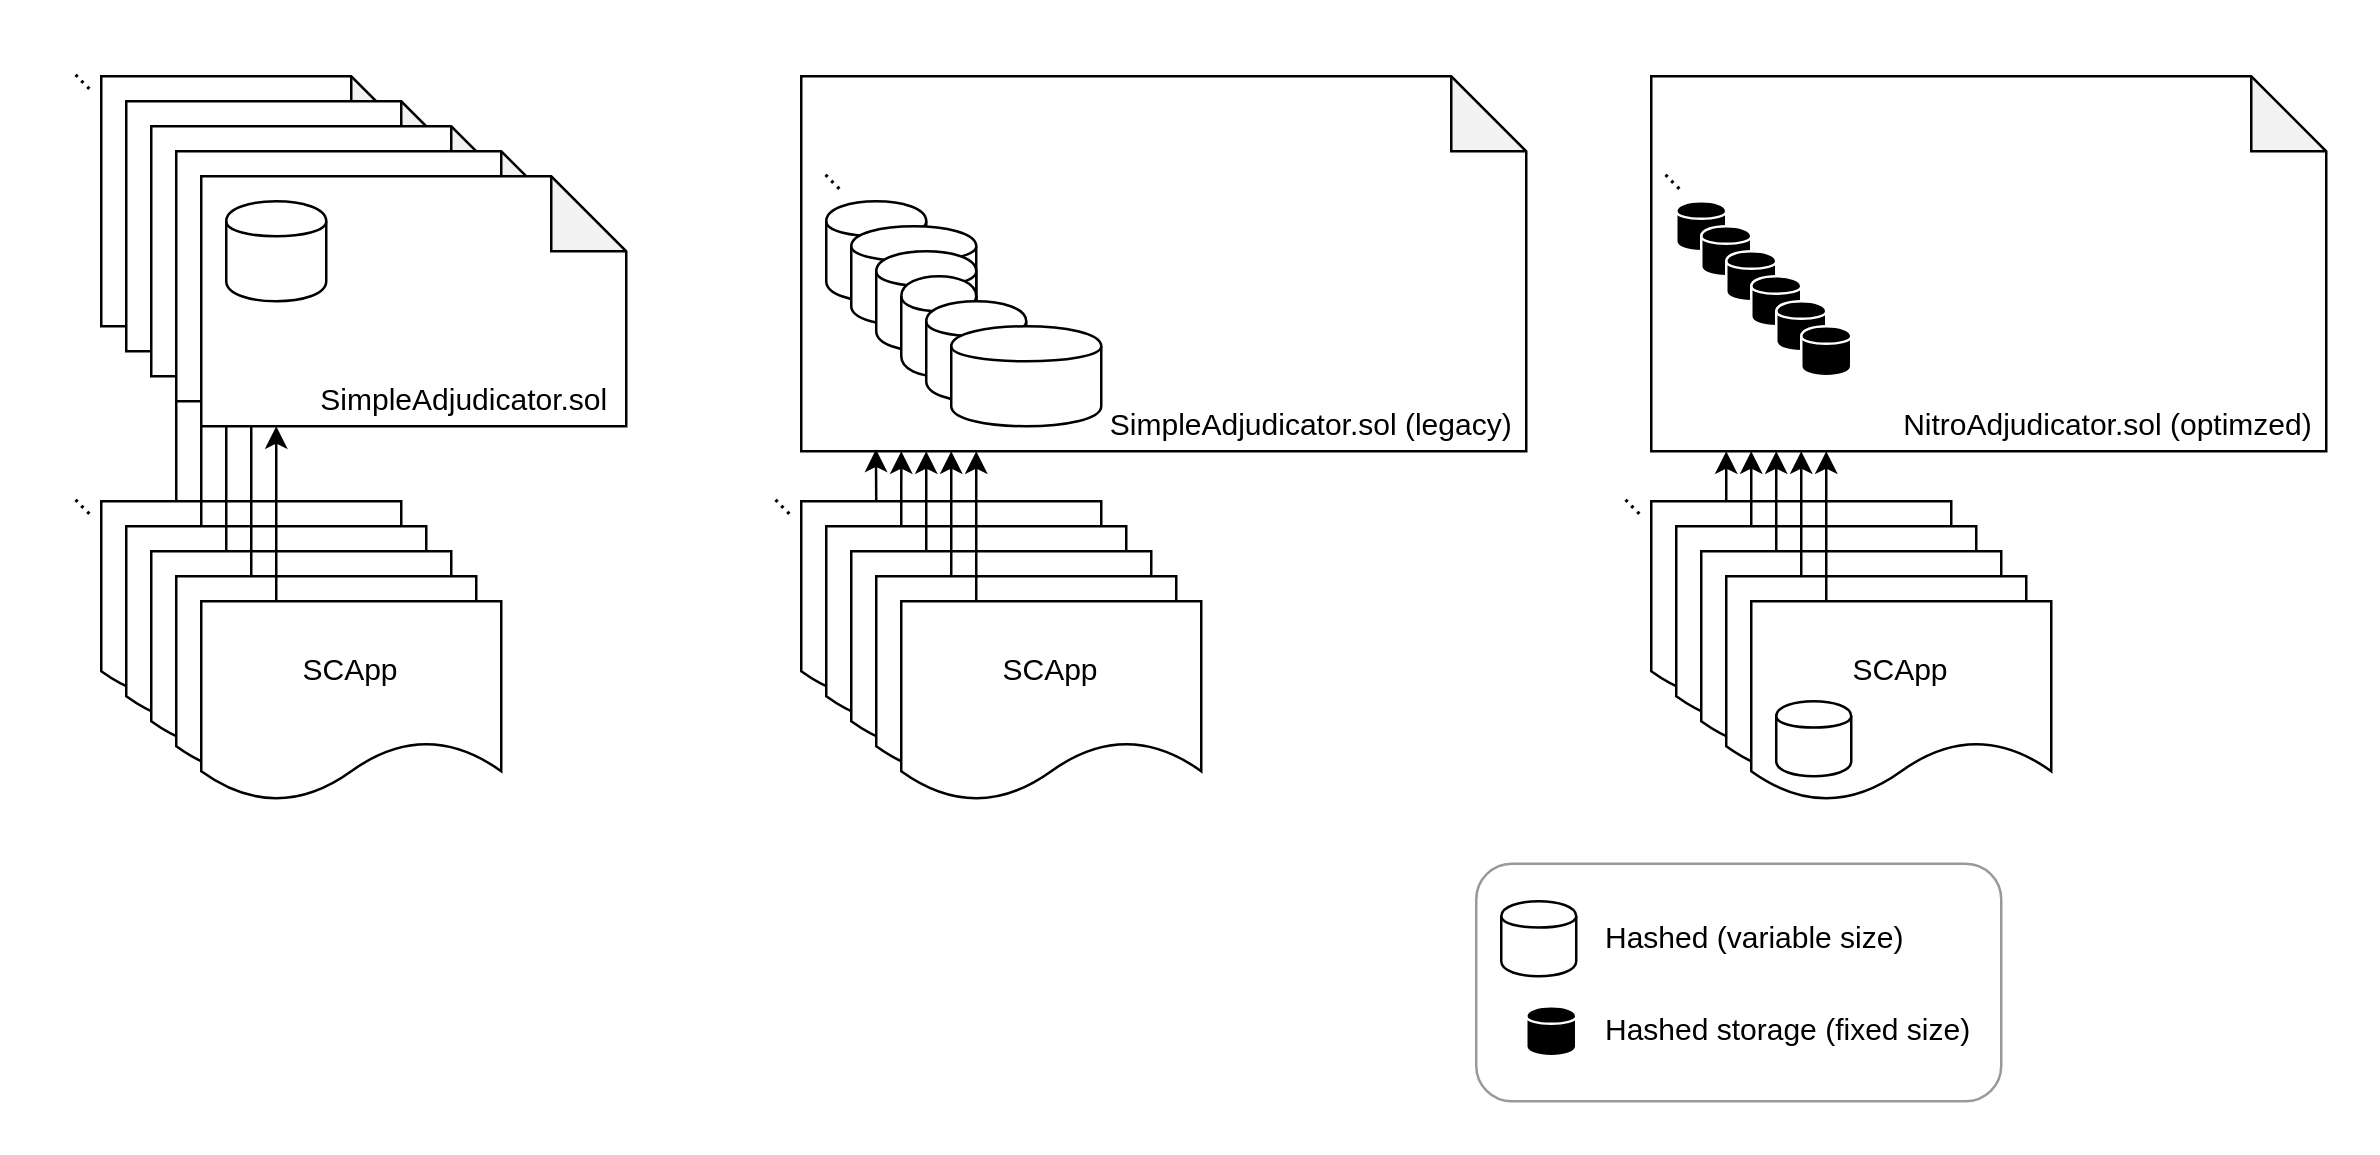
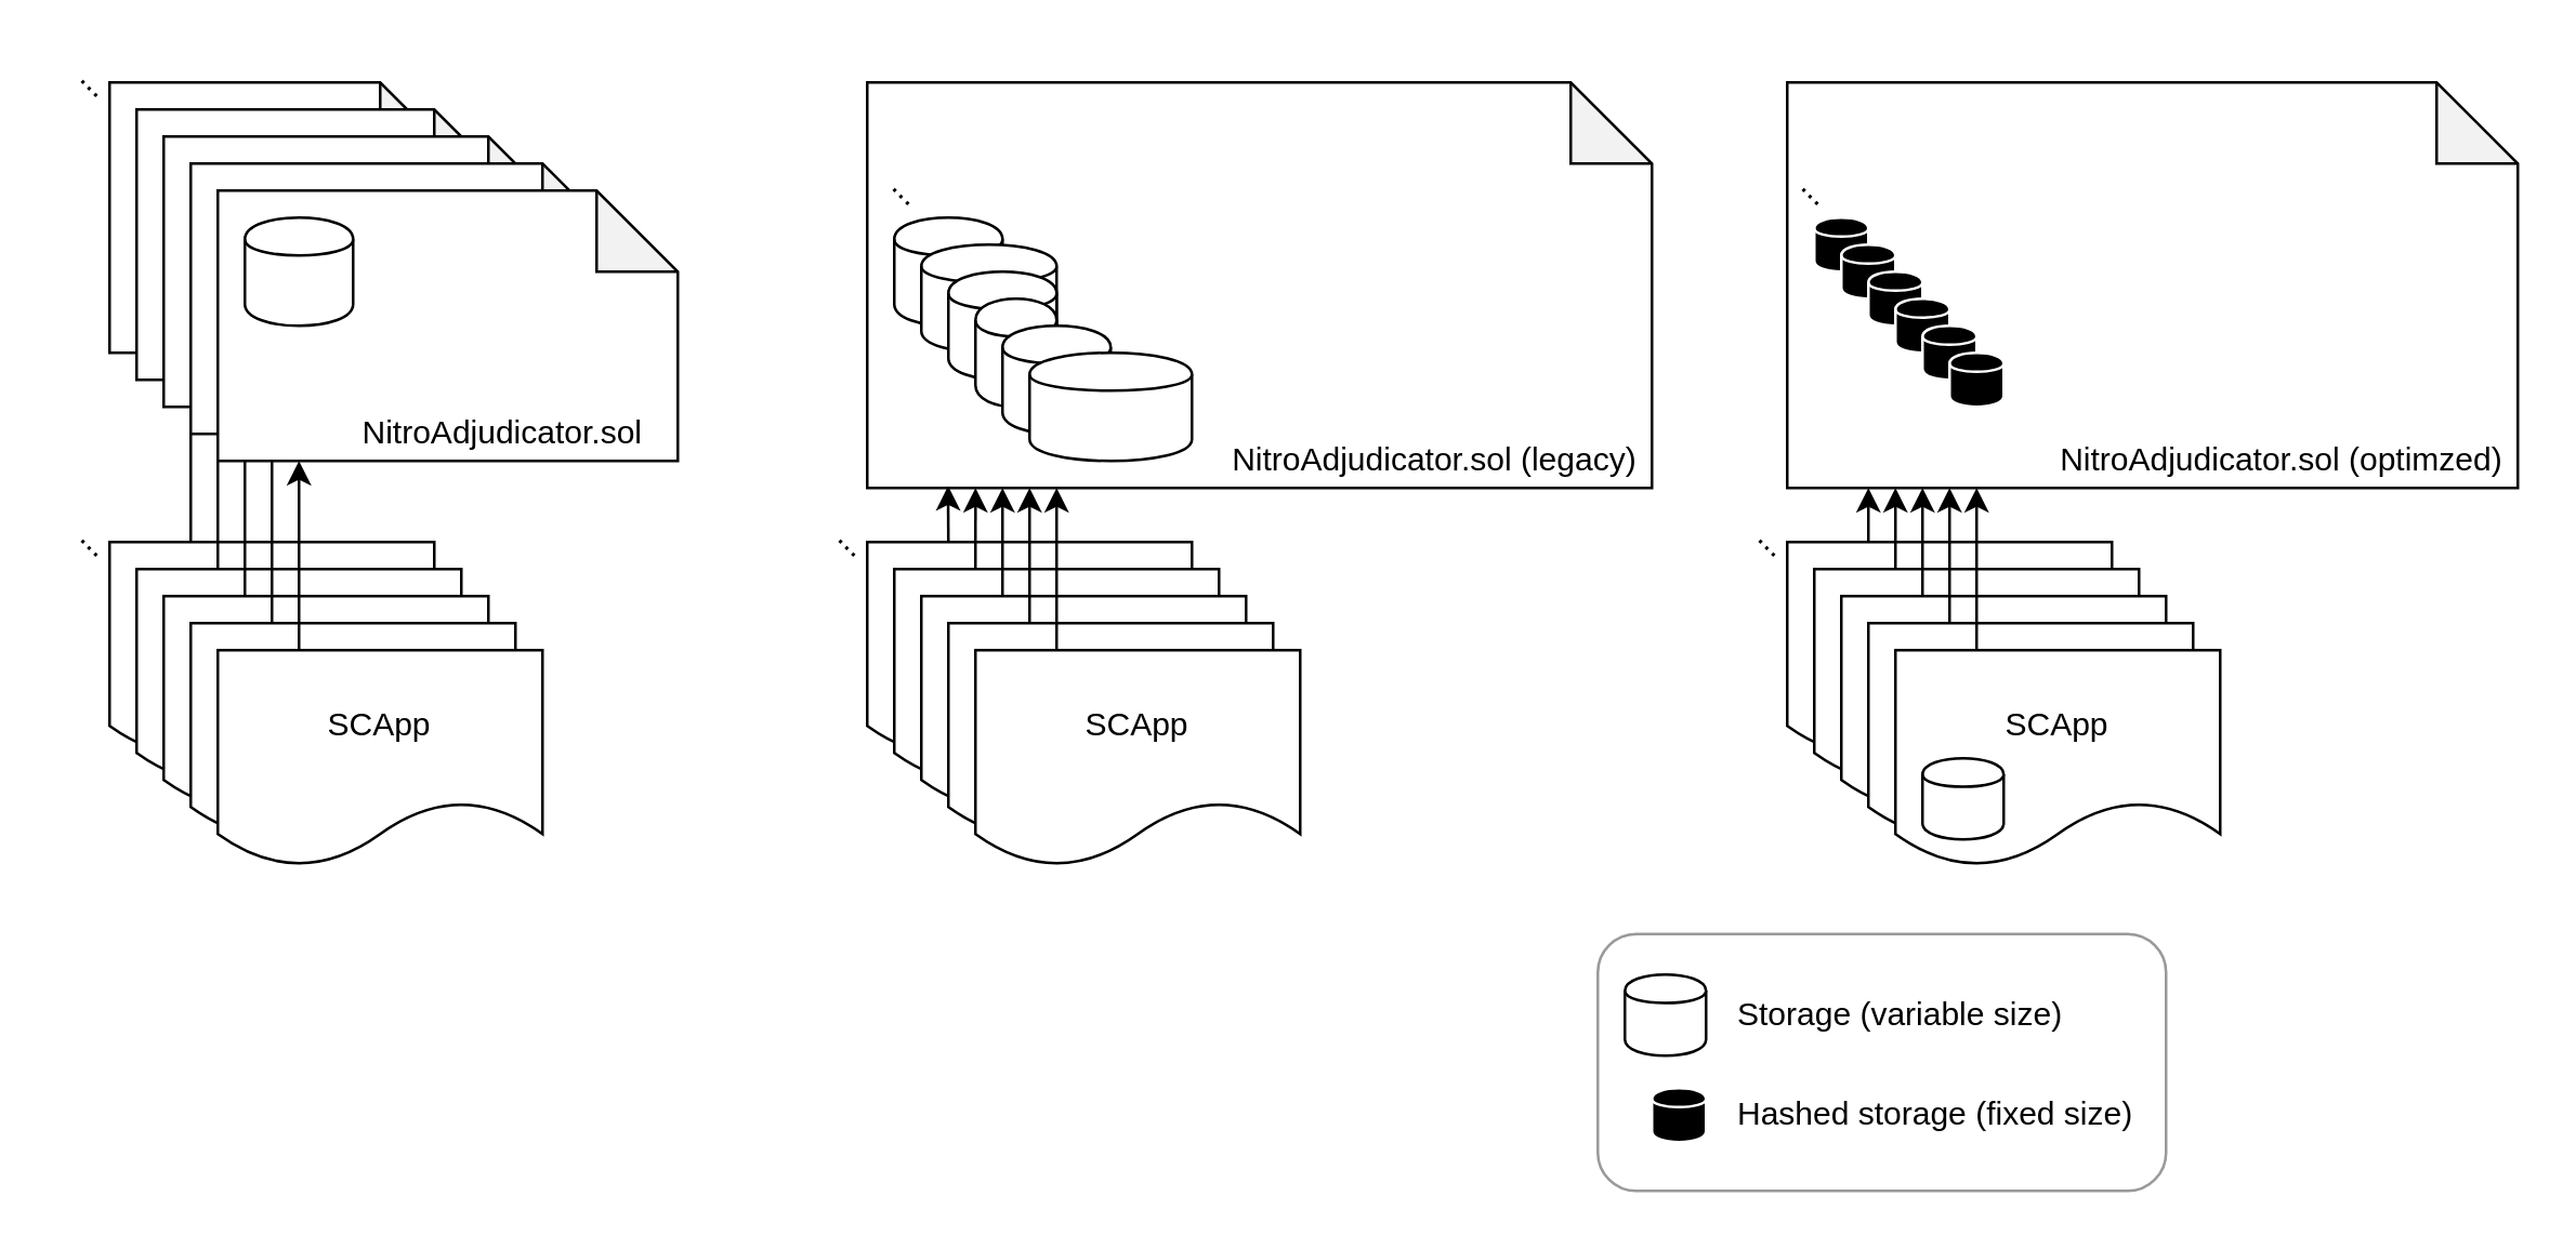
- <mxCell id="9" value="&lt;br&gt;&lt;br&gt;&lt;br&gt;&lt;br&gt;&lt;br&gt;&lt;br&gt;&lt;br&gt;&lt;br&gt;&lt;br&gt;SimpleAdjudicator.sol (legacy)&amp;nbsp;" style="shape=note;whiteSpace=wrap;html=1;backgroundOutline=1;darkOpacity=0.05;align=right;" vertex="1" parent="1"><mxGeometry x="320" y="30" width="290" height="150" as="geometry" /></mxCell>
+ <mxCell id="9" value="&lt;br&gt;&lt;br&gt;&lt;br&gt;&lt;br&gt;&lt;br&gt;&lt;br&gt;&lt;br&gt;&lt;br&gt;&lt;br&gt;NitroAdjudicator.sol (legacy)&amp;nbsp;" style="shape=note;whiteSpace=wrap;html=1;backgroundOutline=1;darkOpacity=0.05;align=right;" vertex="1" parent="1"><mxGeometry x="320" y="30" width="290" height="150" as="geometry" /></mxCell>
- <mxCell id="70" value="SimpleAdjudicator.sol" style="text;html=1;align=center;verticalAlign=middle;resizable=0;points=[];autosize=1;" vertex="1" parent="1"><mxGeometry x="120" y="150" width="130" height="20" as="geometry" /></mxCell>
+ <mxCell id="70" value="NitroAdjudicator.sol" style="text;html=1;align=center;verticalAlign=middle;resizable=0;points=[];autosize=1;" vertex="1" parent="1"><mxGeometry x="120" y="150" width="130" height="20" as="geometry" /></mxCell>
- <mxCell id="80" value="Hashed (variable size)" style="text;html=1;align=left;verticalAlign=middle;resizable=0;points=[];autosize=1;" vertex="1" parent="1"><mxGeometry x="640" y="365" width="140" height="20" as="geometry" /></mxCell>
+ <mxCell id="80" value="Storage (variable size)" style="text;html=1;align=left;verticalAlign=middle;resizable=0;points=[];autosize=1;" vertex="1" parent="1"><mxGeometry x="640" y="365" width="140" height="20" as="geometry" /></mxCell>
